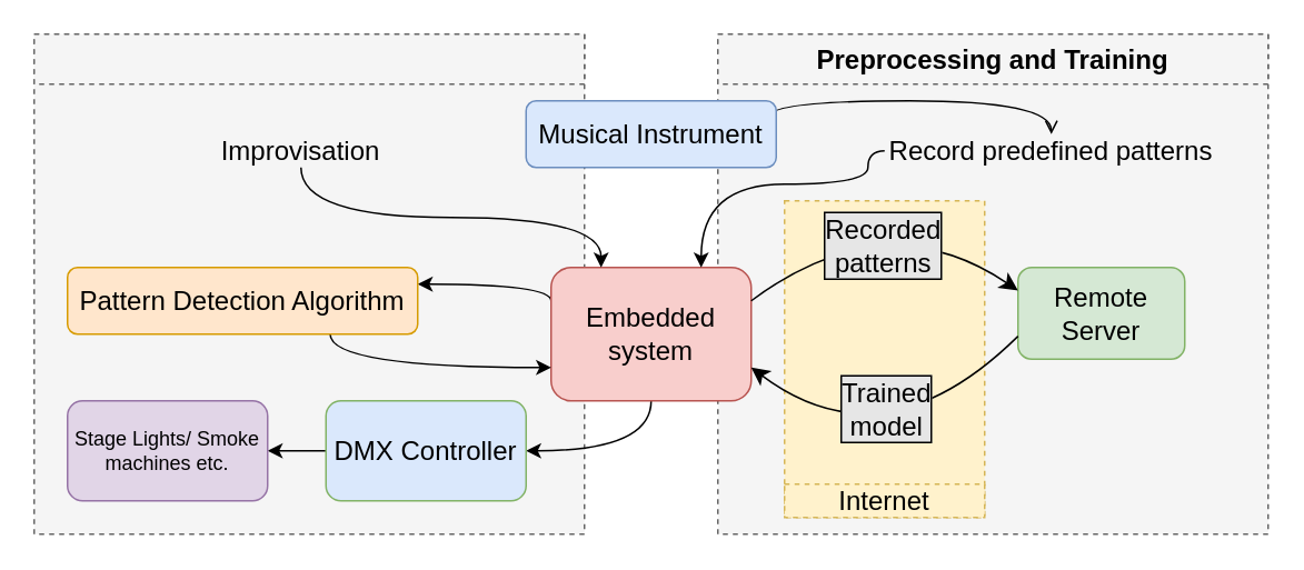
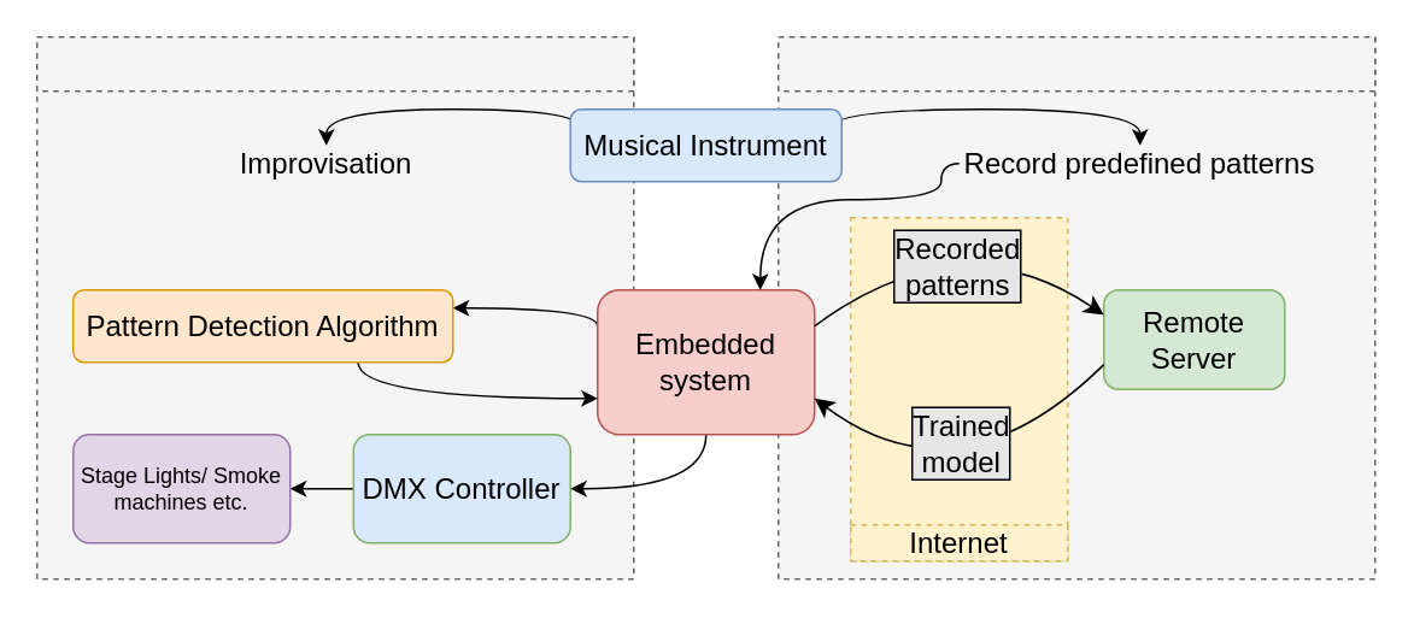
- <mxCell id="15" value="&lt;b&gt;Preprocessing and Training&lt;/b&gt;" style="text;html=1;strokeColor=none;fillColor=none;align=center;verticalAlign=middle;whiteSpace=wrap;rounded=0;fontSize=16;labelBackgroundColor=none;" parent="1" vertex="1"><mxGeometry x="430" y="25" width="330" height="20" as="geometry" /></mxCell>
+ <mxCell id="17" style="edgeStyle=orthogonalEdgeStyle;orthogonalLoop=1;jettySize=auto;html=1;exitX=0;exitY=0.5;exitDx=0;exitDy=0;entryX=0.5;entryY=0;entryDx=0;entryDy=0;curved=1;" edge="1" parent="1" source="18" target="20"><mxGeometry relative="1" as="geometry"><Array as="points"><mxPoint x="320" y="80" /><mxPoint x="320" y="60" /><mxPoint x="180" y="60" /></Array></mxGeometry></mxCell>
- <mxCell id="16" style="edgeStyle=orthogonalEdgeStyle;orthogonalLoop=1;jettySize=auto;html=1;exitX=1;exitY=0.5;exitDx=0;exitDy=0;entryX=0.5;entryY=0;entryDx=0;entryDy=0;curved=1;endArrow=open;" edge="1" parent="1" source="18" target="13"><mxGeometry relative="1" as="geometry"><Array as="points"><mxPoint x="460" y="80" /><mxPoint x="460" y="60" /><mxPoint x="630" y="60" /></Array></mxGeometry></mxCell>
+ <mxCell id="16" style="edgeStyle=orthogonalEdgeStyle;orthogonalLoop=1;jettySize=auto;html=1;exitX=1;exitY=0.5;exitDx=0;exitDy=0;entryX=0.5;entryY=0;entryDx=0;entryDy=0;curved=1;" edge="1" parent="1" source="18" target="13"><mxGeometry relative="1" as="geometry"><Array as="points"><mxPoint x="460" y="80" /><mxPoint x="460" y="60" /><mxPoint x="630" y="60" /></Array></mxGeometry></mxCell>
- <mxCell id="19" value="" style="edgeStyle=orthogonalEdgeStyle;orthogonalLoop=1;jettySize=auto;html=1;entryX=0.25;entryY=0;entryDx=0;entryDy=0;exitX=0.5;exitY=1;exitDx=0;exitDy=0;curved=1;" edge="1" parent="1" source="20" target="7"><mxGeometry relative="1" as="geometry"><mxPoint x="180" y="150" as="targetPoint" /></mxGeometry></mxCell>
